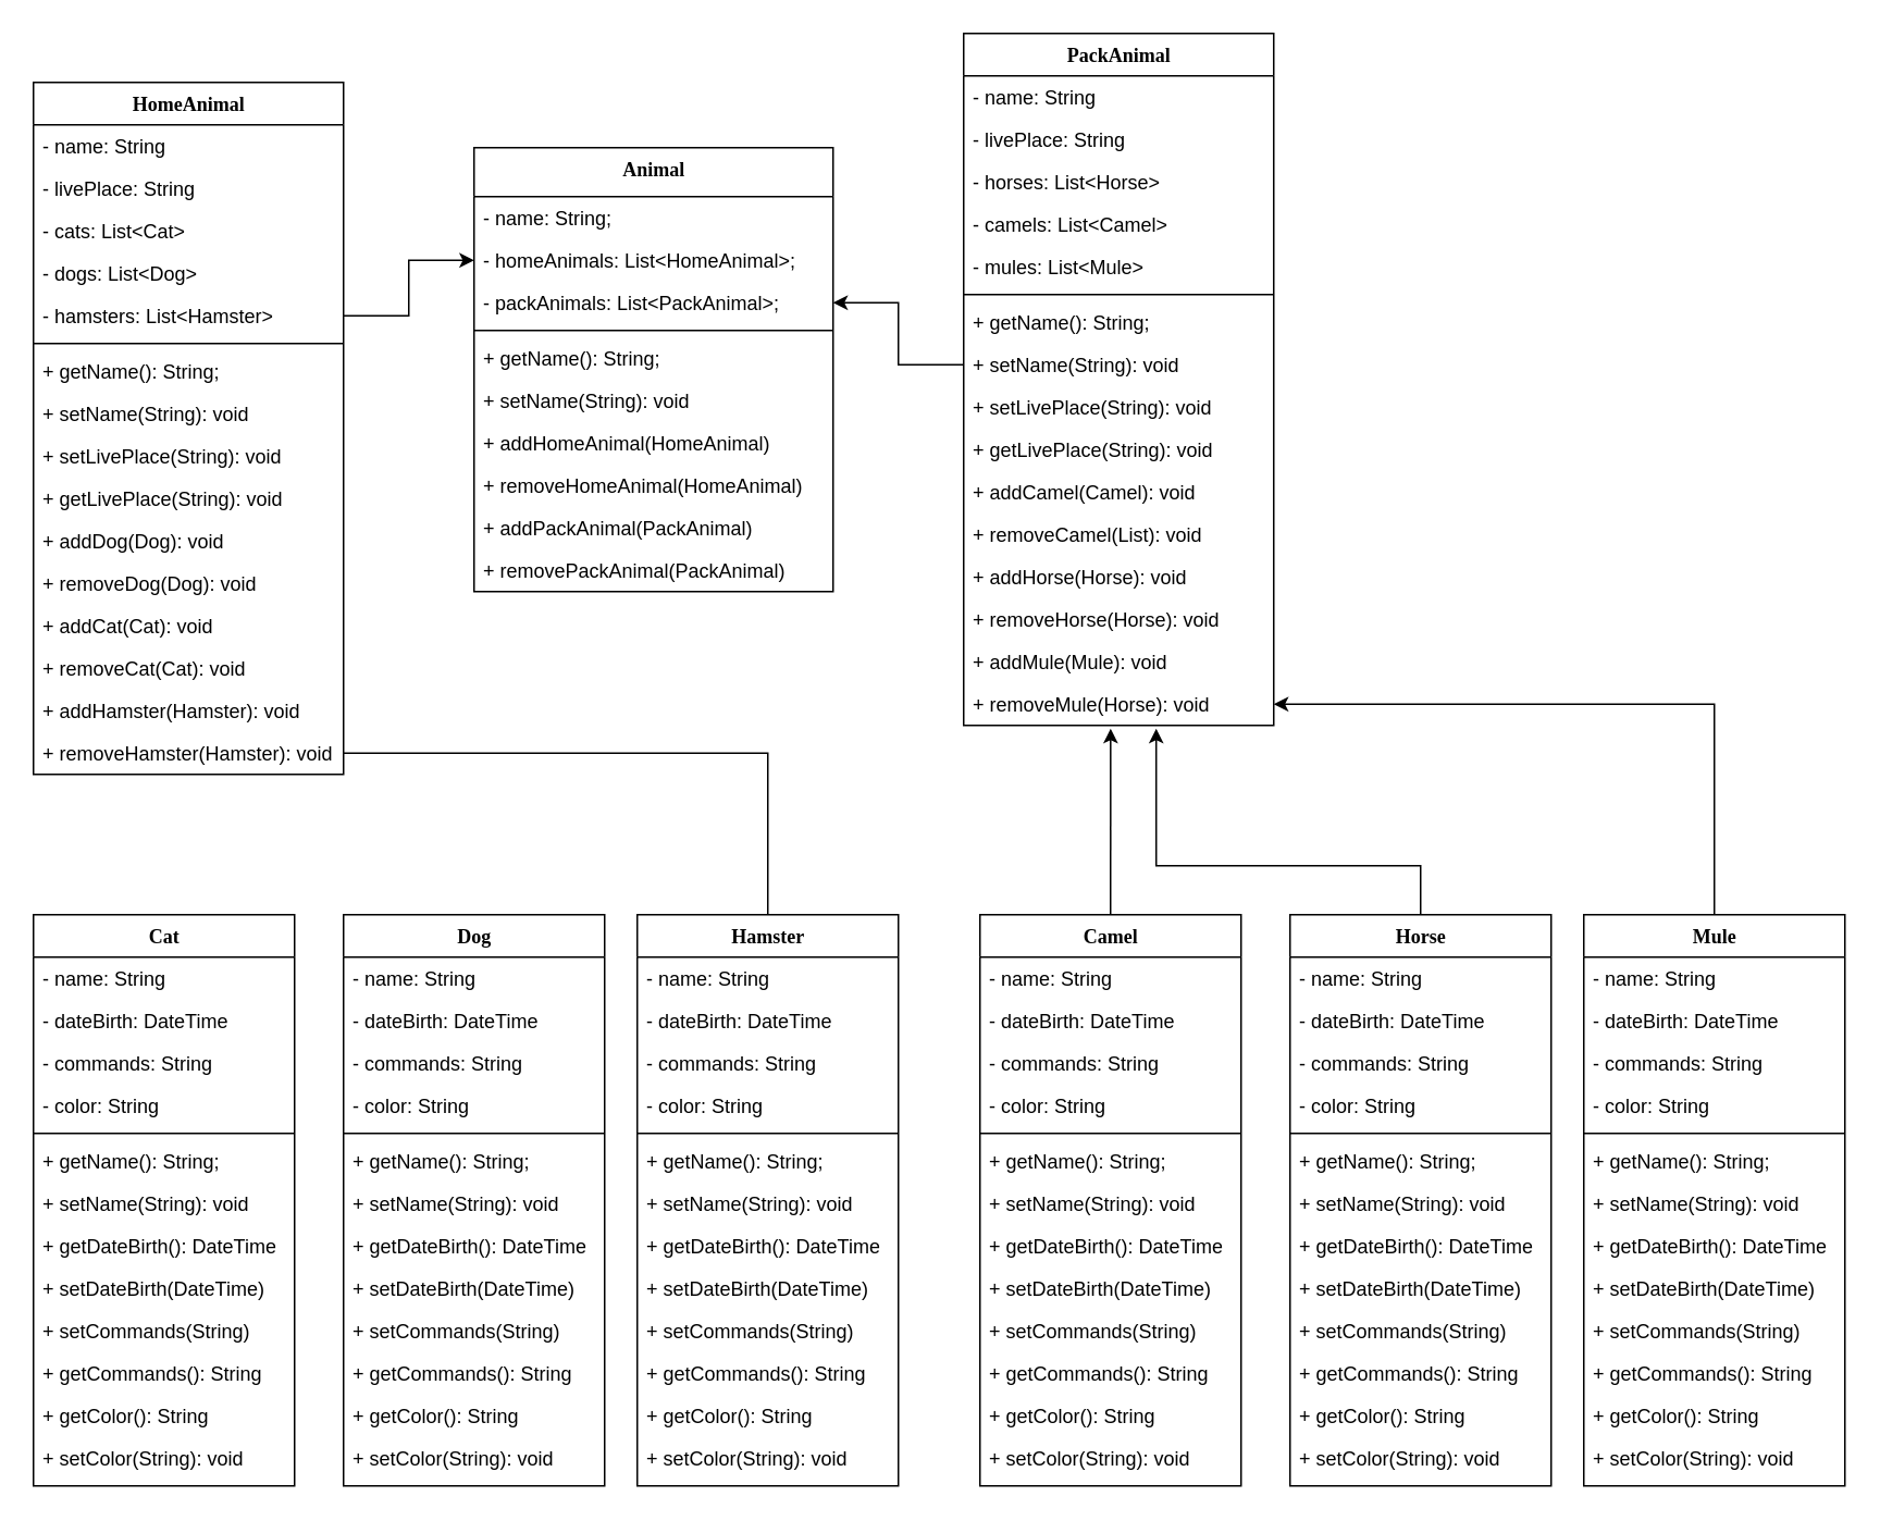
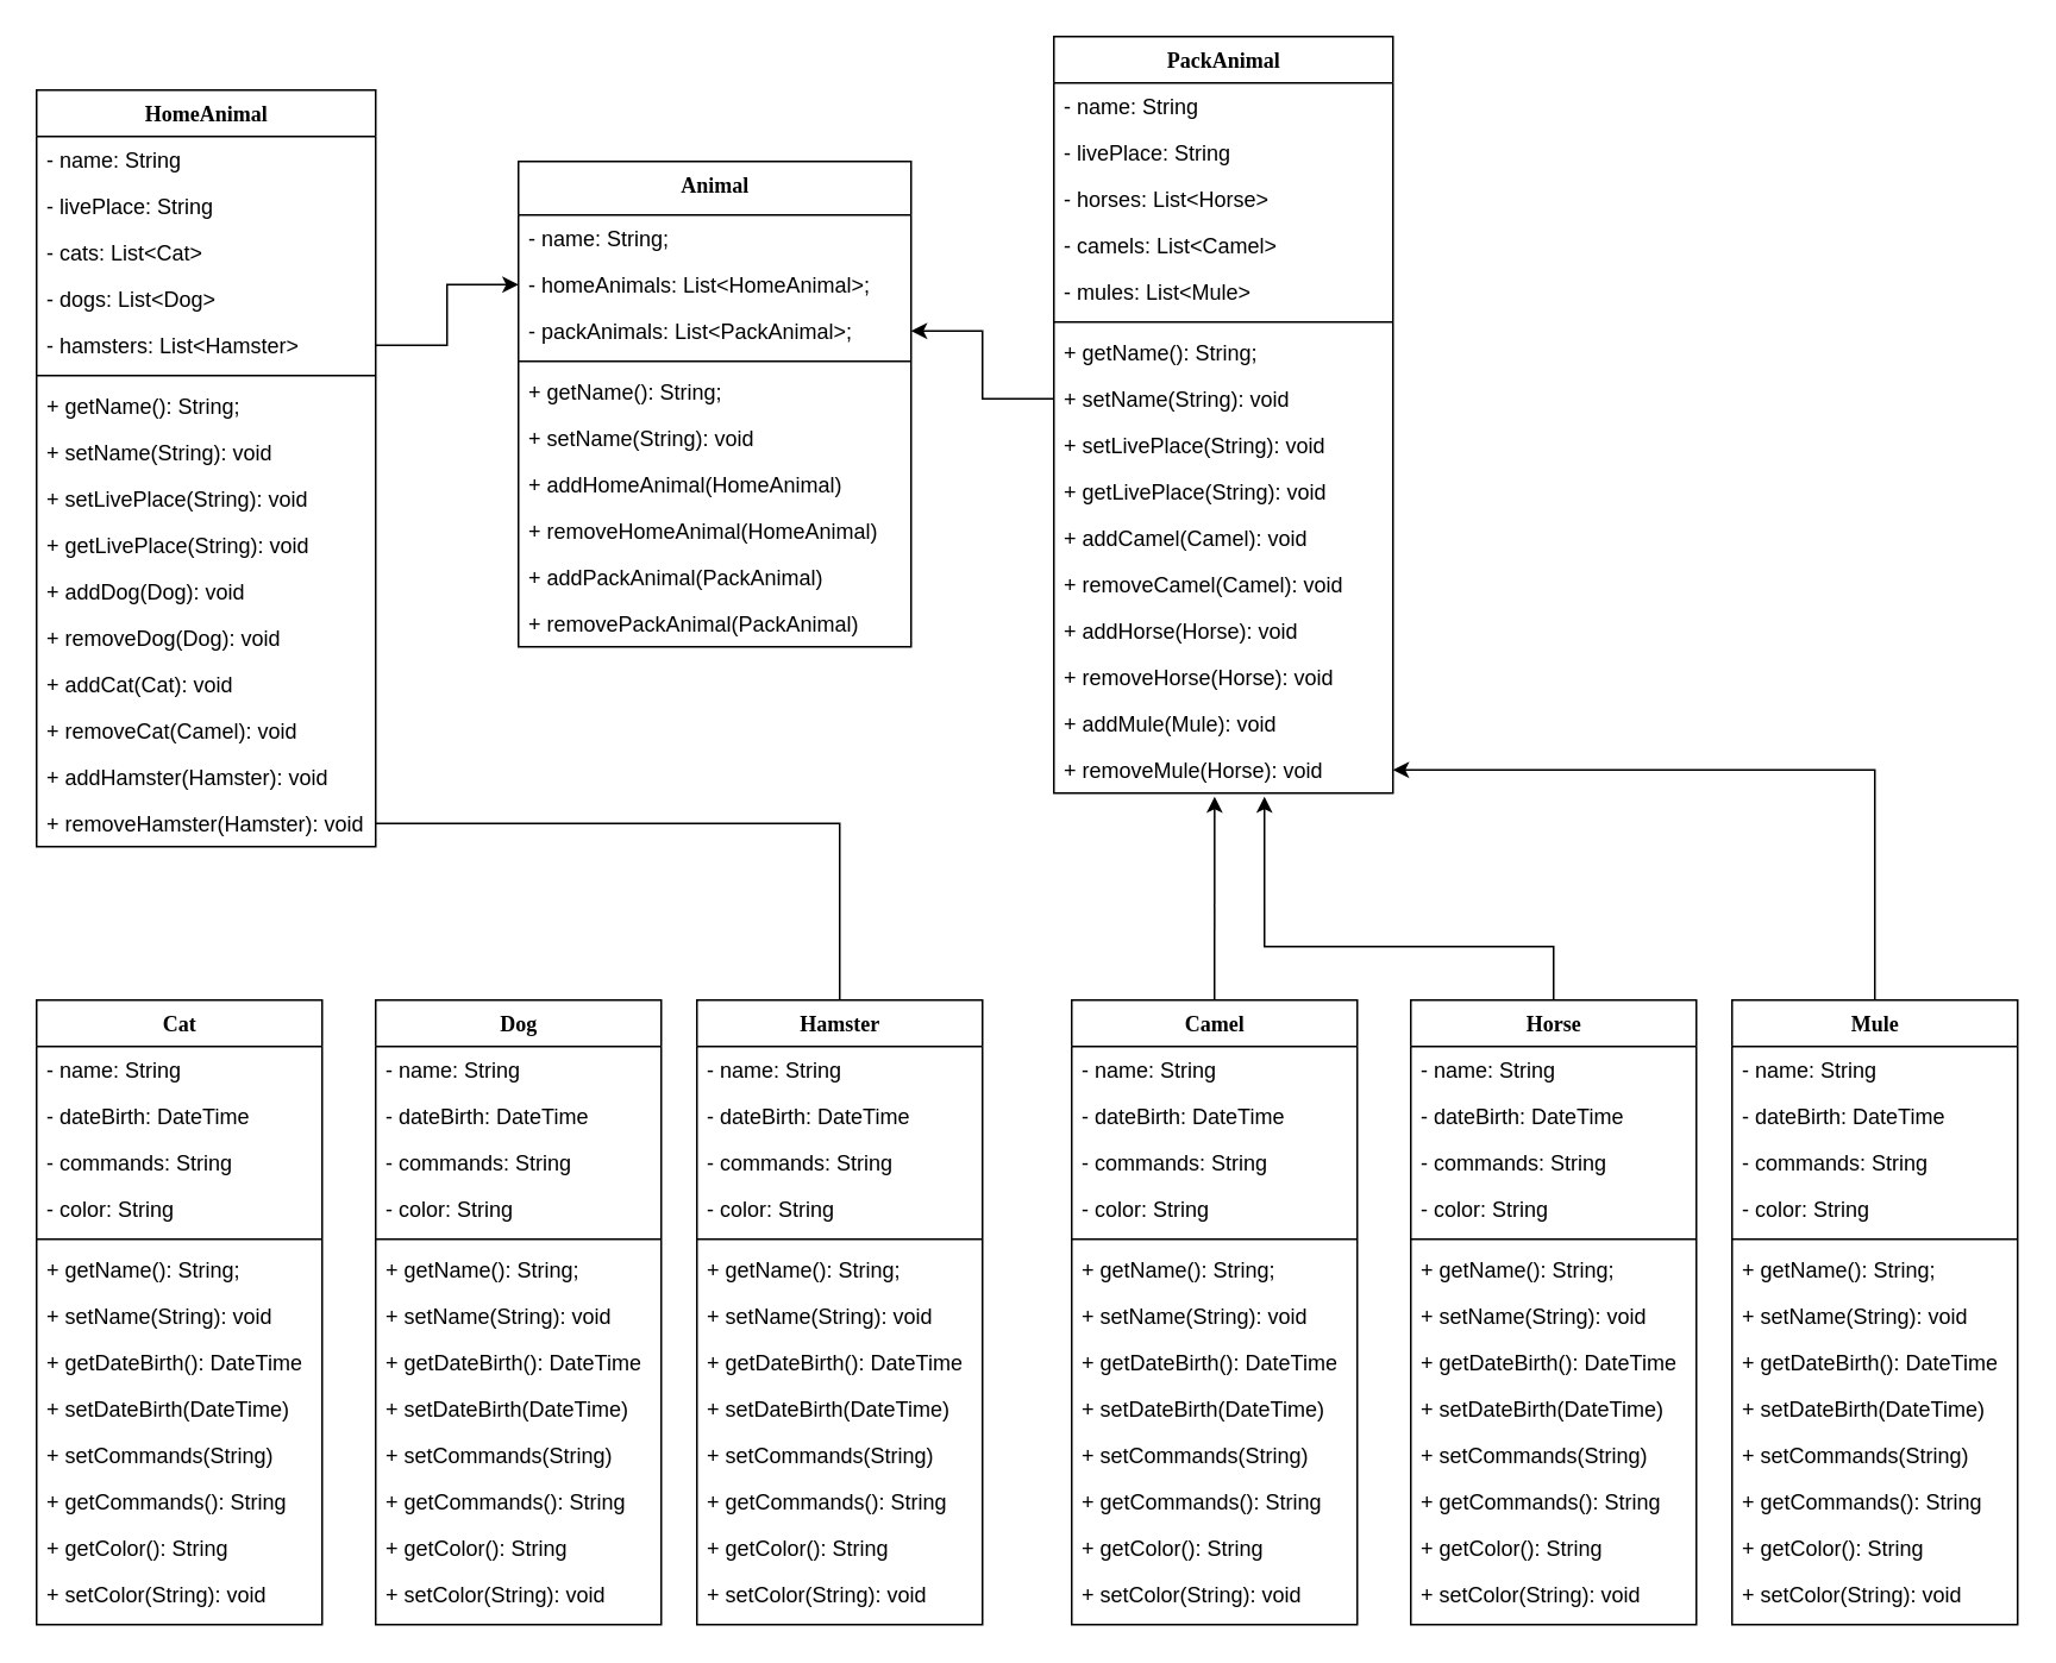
- <mxCell id="85" value="+ removeCamel(List): void" style="text;html=1;strokeColor=none;fillColor=none;align=left;verticalAlign=top;spacingLeft=4;spacingRight=4;whiteSpace=wrap;overflow=hidden;rotatable=0;points=[[0,0.5],[1,0.5]];portConstraint=eastwest;" parent="73" vertex="1"><mxGeometry y="294" width="190" height="26" as="geometry" /></mxCell>
+ <mxCell id="85" value="+ removeCamel(Camel): void" style="text;html=1;strokeColor=none;fillColor=none;align=left;verticalAlign=top;spacingLeft=4;spacingRight=4;whiteSpace=wrap;overflow=hidden;rotatable=0;points=[[0,0.5],[1,0.5]];portConstraint=eastwest;" parent="73" vertex="1"><mxGeometry y="294" width="190" height="26" as="geometry" /></mxCell>
- <mxCell id="41" value="+ removeCat(Cat): void" style="text;html=1;strokeColor=none;fillColor=none;align=left;verticalAlign=top;spacingLeft=4;spacingRight=4;whiteSpace=wrap;overflow=hidden;rotatable=0;points=[[0,0.5],[1,0.5]];portConstraint=eastwest;" parent="27" vertex="1"><mxGeometry y="346" width="190" height="26" as="geometry" /></mxCell>
+ <mxCell id="41" value="+ removeCat(Camel): void" style="text;html=1;strokeColor=none;fillColor=none;align=left;verticalAlign=top;spacingLeft=4;spacingRight=4;whiteSpace=wrap;overflow=hidden;rotatable=0;points=[[0,0.5],[1,0.5]];portConstraint=eastwest;" parent="27" vertex="1"><mxGeometry y="346" width="190" height="26" as="geometry" /></mxCell>
